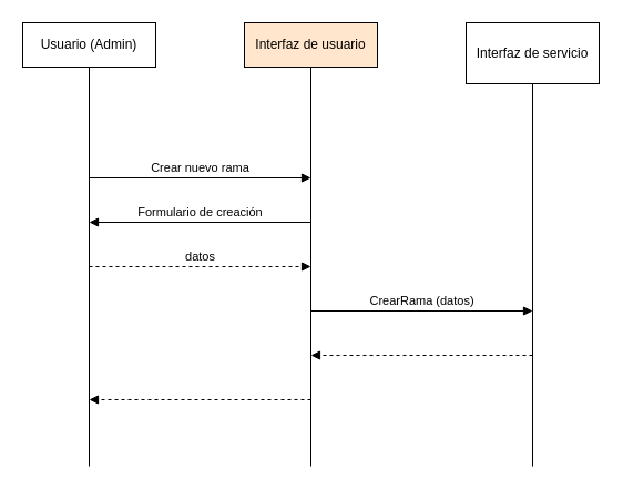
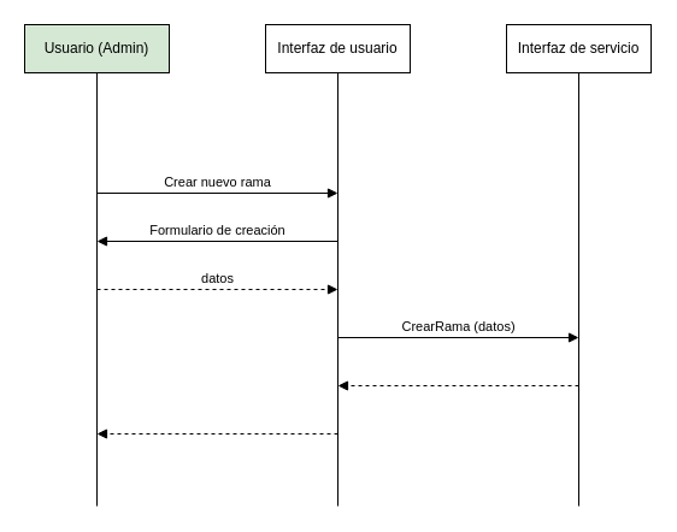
- <mxCell id="2" value="Usuario (Admin)" style="rounded=0;whiteSpace=wrap;html=1;" vertex="1" parent="1"><mxGeometry x="20" y="20" width="120" height="40" as="geometry" /></mxCell>
+ <mxCell id="2" value="Usuario (Admin)" style="rounded=0;whiteSpace=wrap;html=1;fillColor=#d5e8d4;" vertex="1" parent="1"><mxGeometry x="20" y="20" width="120" height="40" as="geometry" /></mxCell>
- <mxCell id="3" value="Interfaz de usuario" style="rounded=0;whiteSpace=wrap;html=1;fillColor=#ffe6cc;" vertex="1" parent="1"><mxGeometry x="220" y="20" width="120" height="40" as="geometry" /></mxCell>
+ <mxCell id="3" value="Interfaz de usuario" style="rounded=0;whiteSpace=wrap;html=1;" vertex="1" parent="1"><mxGeometry x="220" y="20" width="120" height="40" as="geometry" /></mxCell>
- <mxCell id="5" value="Interfaz de servicio" style="rounded=0;whiteSpace=wrap;html=1;" vertex="1" parent="1"><mxGeometry x="420" y="20" width="120" height="55" as="geometry" /></mxCell>
+ <mxCell id="5" value="Interfaz de servicio" style="rounded=0;whiteSpace=wrap;html=1;" vertex="1" parent="1"><mxGeometry x="420" y="20" width="120" height="40" as="geometry" /></mxCell>
